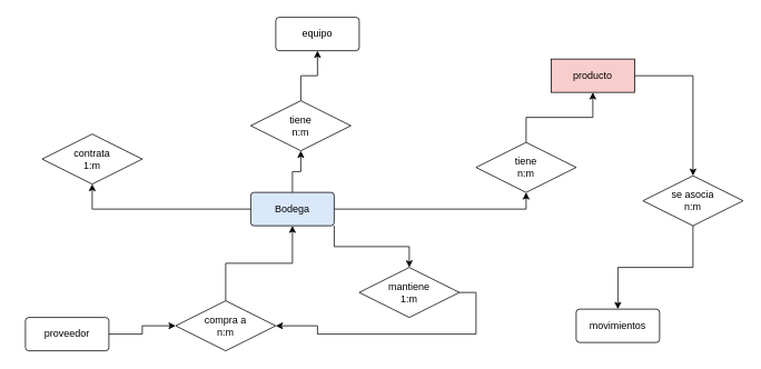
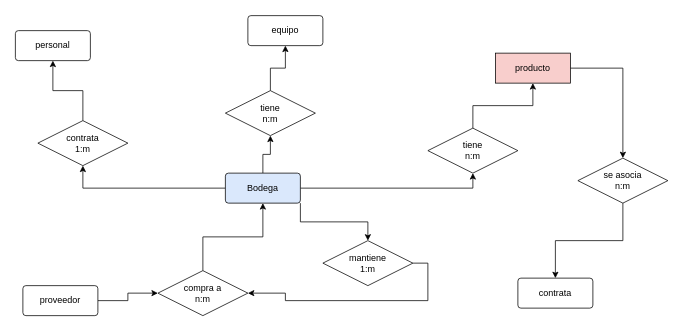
+ <mxCell id="9" value="personal" style="rounded=1;arcSize=10;whiteSpace=wrap;html=1;align=center;" vertex="1" parent="1"><mxGeometry x="20" y="40" width="100" height="40" as="geometry" /></mxCell>
+ <mxCell id="10" style="edgeStyle=orthogonalEdgeStyle;rounded=0;orthogonalLoop=1;jettySize=auto;html=1;exitX=0.5;exitY=0;exitDx=0;exitDy=0;entryX=0.5;entryY=1;entryDx=0;entryDy=0;" edge="1" parent="1" source="11" target="9"><mxGeometry relative="1" as="geometry" /></mxCell>
- <mxCell id="21" value="movimientos" style="rounded=1;arcSize=10;whiteSpace=wrap;html=1;align=center;" vertex="1" parent="1"><mxGeometry x="690" y="370" width="100" height="40" as="geometry" /></mxCell>
+ <mxCell id="21" value="contrata" style="rounded=1;arcSize=10;whiteSpace=wrap;html=1;align=center;" vertex="1" parent="1"><mxGeometry x="690" y="370" width="100" height="40" as="geometry" /></mxCell>
